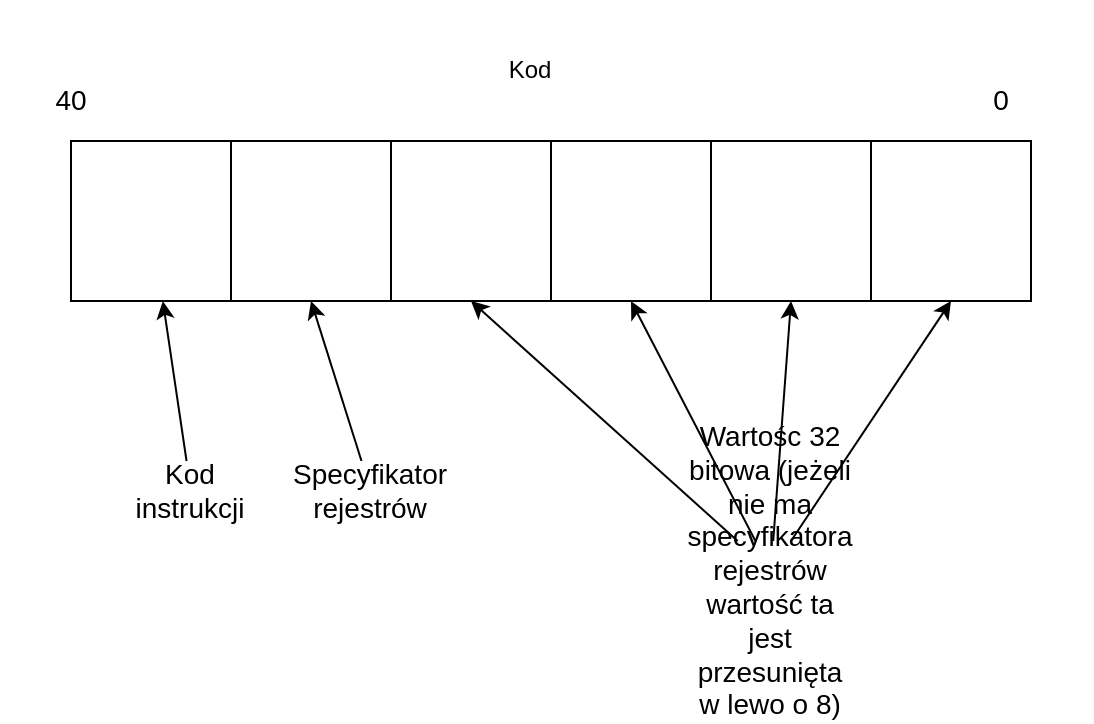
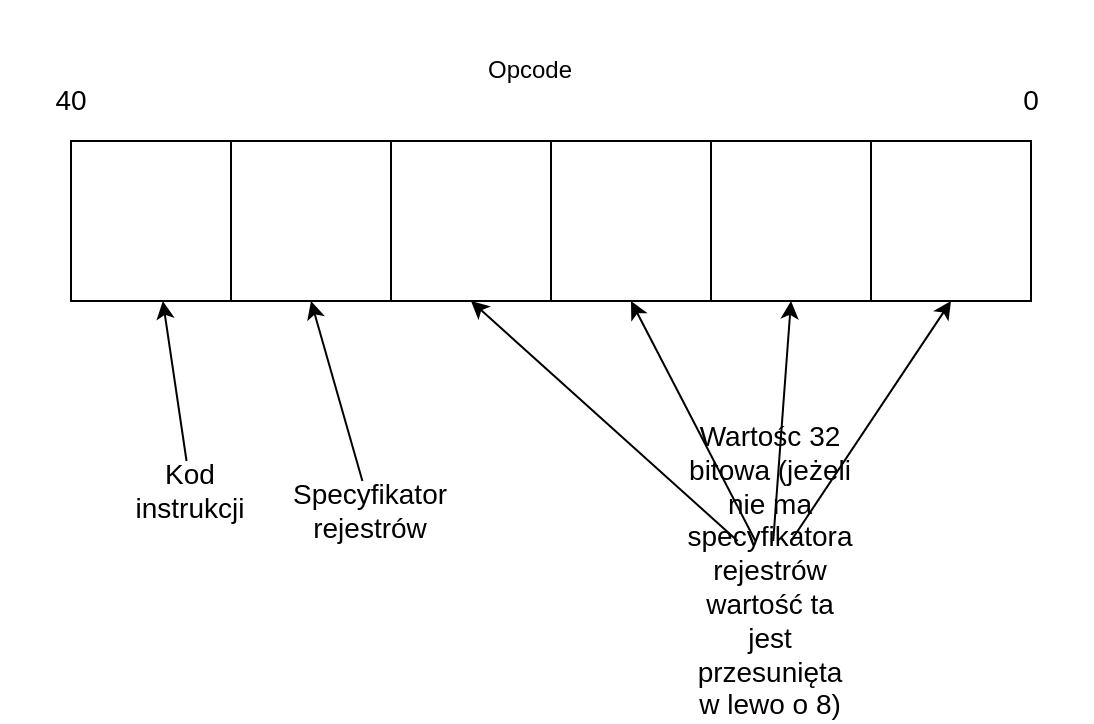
- <mxCell id="9" value="Kod" style="text;html=1;strokeColor=none;fillColor=none;align=center;verticalAlign=middle;whiteSpace=wrap;rounded=0;" vertex="1" parent="1"><mxGeometry x="235" y="20" width="60" height="30" as="geometry" /></mxCell>
+ <mxCell id="9" value="Opcode" style="text;html=1;strokeColor=none;fillColor=none;align=center;verticalAlign=middle;whiteSpace=wrap;rounded=0;" vertex="1" parent="1"><mxGeometry x="235" y="20" width="60" height="30" as="geometry" /></mxCell>
- <mxCell id="19" value="0" style="text;html=1;align=center;verticalAlign=middle;resizable=0;points=[];autosize=1;strokeColor=none;fillColor=none;fontSize=14;" vertex="1" parent="1"><mxGeometry x="490" y="40" width="20" height="20" as="geometry" /></mxCell>
+ <mxCell id="19" value="0" style="text;html=1;align=center;verticalAlign=middle;resizable=0;points=[];autosize=1;strokeColor=none;fillColor=none;fontSize=14;" vertex="1" parent="1"><mxGeometry x="505" y="40" width="20" height="20" as="geometry" /></mxCell>
- <mxCell id="13" value="Specyfikator rejestrów" style="text;html=1;strokeColor=none;fillColor=none;align=center;verticalAlign=middle;whiteSpace=wrap;rounded=0;fontSize=14;" vertex="1" parent="1"><mxGeometry x="155" y="230" width="60" height="30" as="geometry" /></mxCell>
+ <mxCell id="13" value="Specyfikator rejestrów" style="text;html=1;strokeColor=none;fillColor=none;align=center;verticalAlign=middle;whiteSpace=wrap;rounded=0;fontSize=14;" vertex="1" parent="1"><mxGeometry x="155" y="240" width="60" height="30" as="geometry" /></mxCell>
